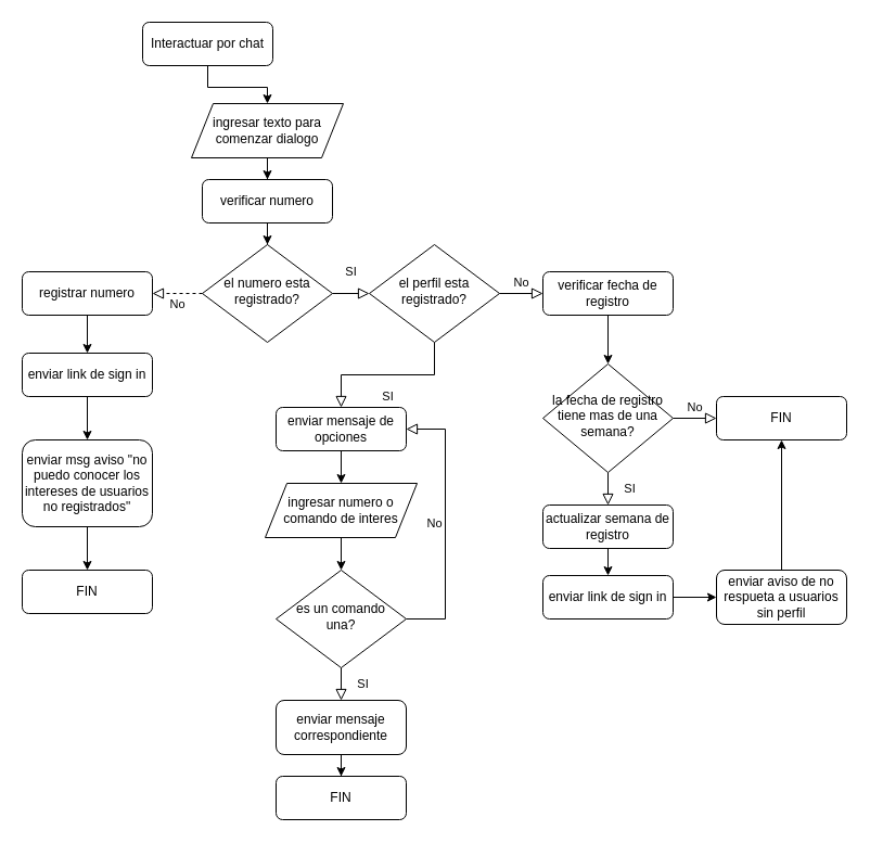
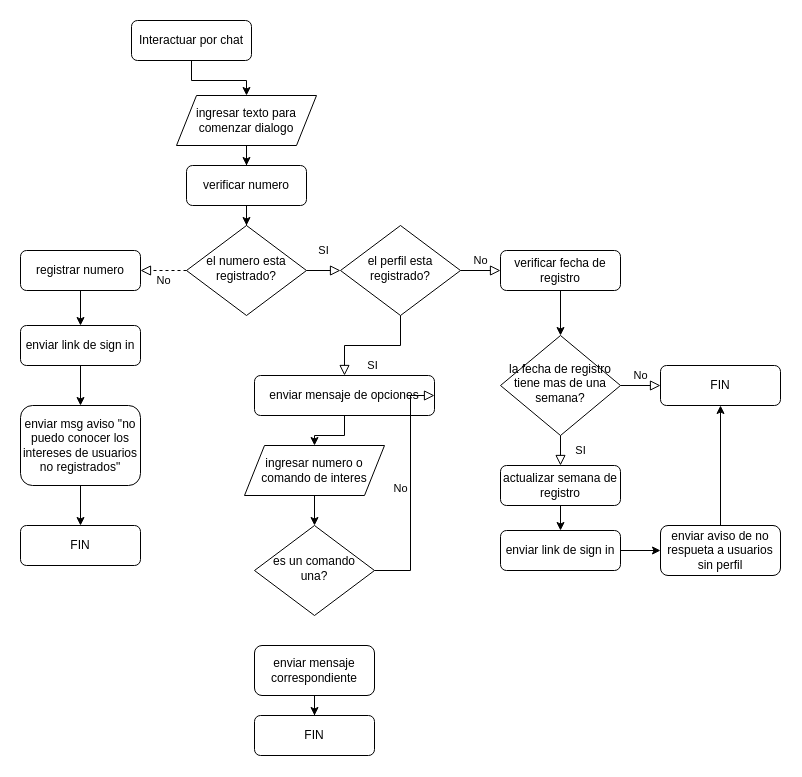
- <mxCell id="16" value="enviar mensaje de opciones" style="rounded=1;whiteSpace=wrap;html=1;fontSize=12;glass=0;strokeWidth=1;shadow=0;" parent="1" vertex="1"><mxGeometry x="254" y="375" width="120" height="40" as="geometry" /></mxCell>
+ <mxCell id="16" value="enviar mensaje de opciones" style="rounded=1;whiteSpace=wrap;html=1;fontSize=12;glass=0;strokeWidth=1;shadow=0;" parent="1" vertex="1"><mxGeometry x="254" y="375" width="180" height="40" as="geometry" /></mxCell>
- <mxCell id="39" value="SI" style="rounded=0;html=1;jettySize=auto;orthogonalLoop=1;fontSize=11;endArrow=block;endFill=0;endSize=8;strokeWidth=1;shadow=0;labelBackgroundColor=none;edgeStyle=orthogonalEdgeStyle;exitX=0.5;exitY=1;exitDx=0;exitDy=0;entryX=0.5;entryY=0;entryDx=0;entryDy=0;" parent="1" source="37" target="41" edge="1"><mxGeometry y="20" relative="1" as="geometry"><mxPoint as="offset" /><mxPoint x="410" y="325" as="sourcePoint" /><mxPoint x="314" y="665" as="targetPoint" /></mxGeometry></mxCell>
